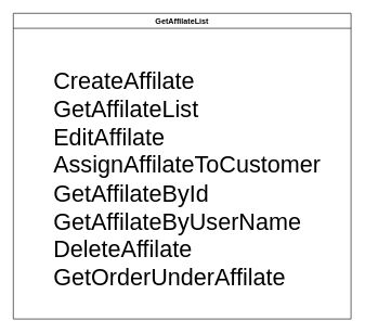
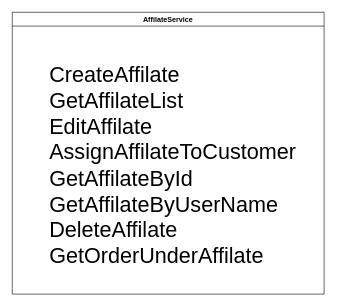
- <mxCell id="2" value="GetAffilateList" style="swimlane;" parent="1" vertex="1"><mxGeometry x="20" y="20" width="520" height="470" as="geometry" /></mxCell>
+ <mxCell id="2" value="AffilateService" style="swimlane;" parent="1" vertex="1"><mxGeometry x="20" y="20" width="520" height="470" as="geometry" /></mxCell>
